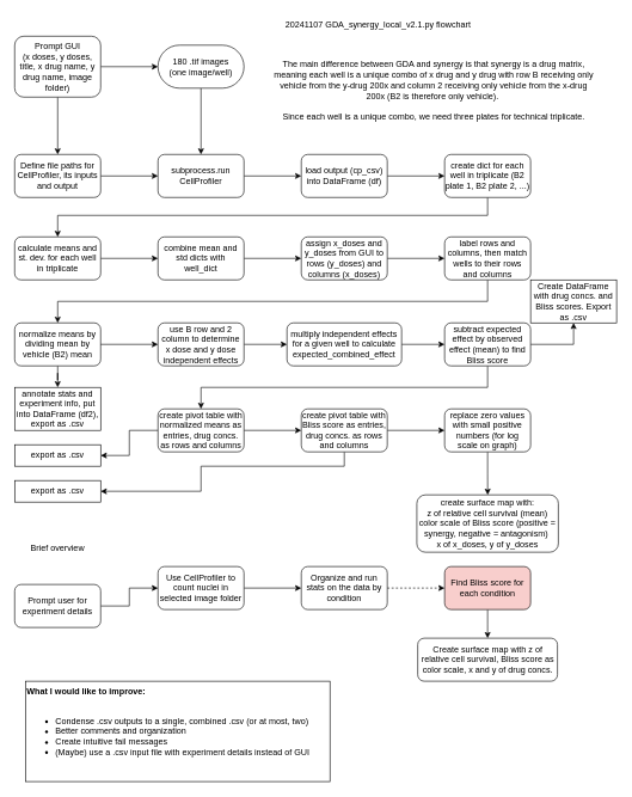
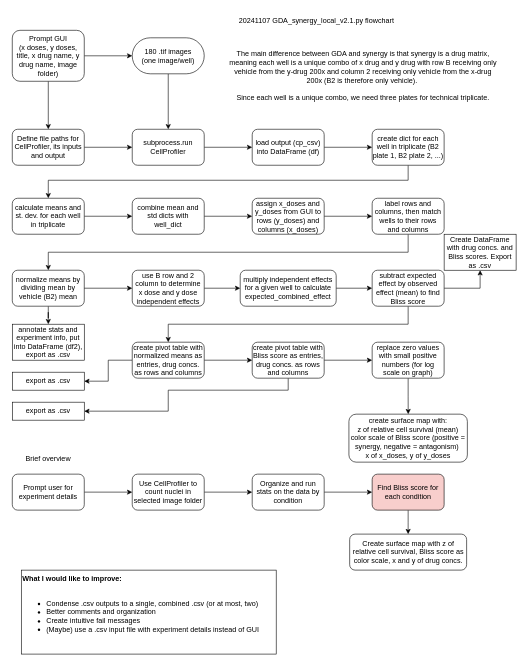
- <mxCell id="53" value="" style="edgeStyle=orthogonalEdgeStyle;rounded=0;orthogonalLoop=1;jettySize=auto;html=1;dashed=1;" edge="1" parent="1" source="54" target="56"><mxGeometry relative="1" as="geometry" /></mxCell>
+ <mxCell id="53" value="" style="edgeStyle=orthogonalEdgeStyle;rounded=0;orthogonalLoop=1;jettySize=auto;html=1;" edge="1" parent="1" source="54" target="56"><mxGeometry relative="1" as="geometry" /></mxCell>
- <mxCell id="49" value="Prompt user for experiment details" style="rounded=1;whiteSpace=wrap;html=1;" vertex="1" parent="1"><mxGeometry x="20" y="815" width="120" height="60" as="geometry" /></mxCell>
+ <mxCell id="49" value="Prompt user for experiment details" style="rounded=1;whiteSpace=wrap;html=1;" vertex="1" parent="1"><mxGeometry x="20" y="790" width="120" height="60" as="geometry" /></mxCell>
